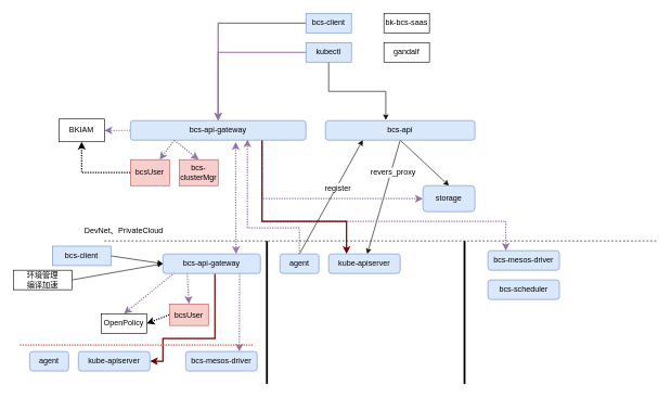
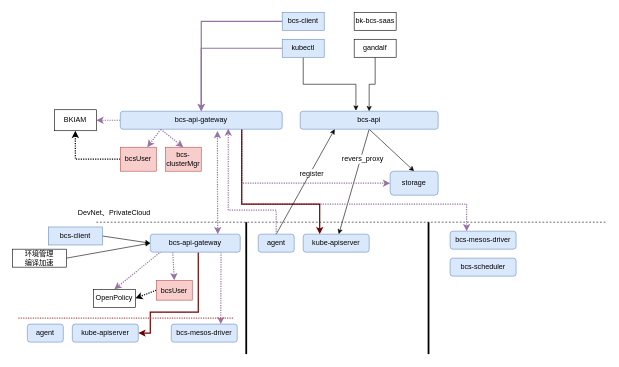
+ <mxCell id="12" style="edgeStyle=orthogonalEdgeStyle;rounded=0;orthogonalLoop=1;jettySize=auto;html=1;exitX=0.5;exitY=1;exitDx=0;exitDy=0;entryX=0.5;entryY=0;entryDx=0;entryDy=0;" parent="1" source="13" target="5" edge="1"><mxGeometry relative="1" as="geometry" /></mxCell>
